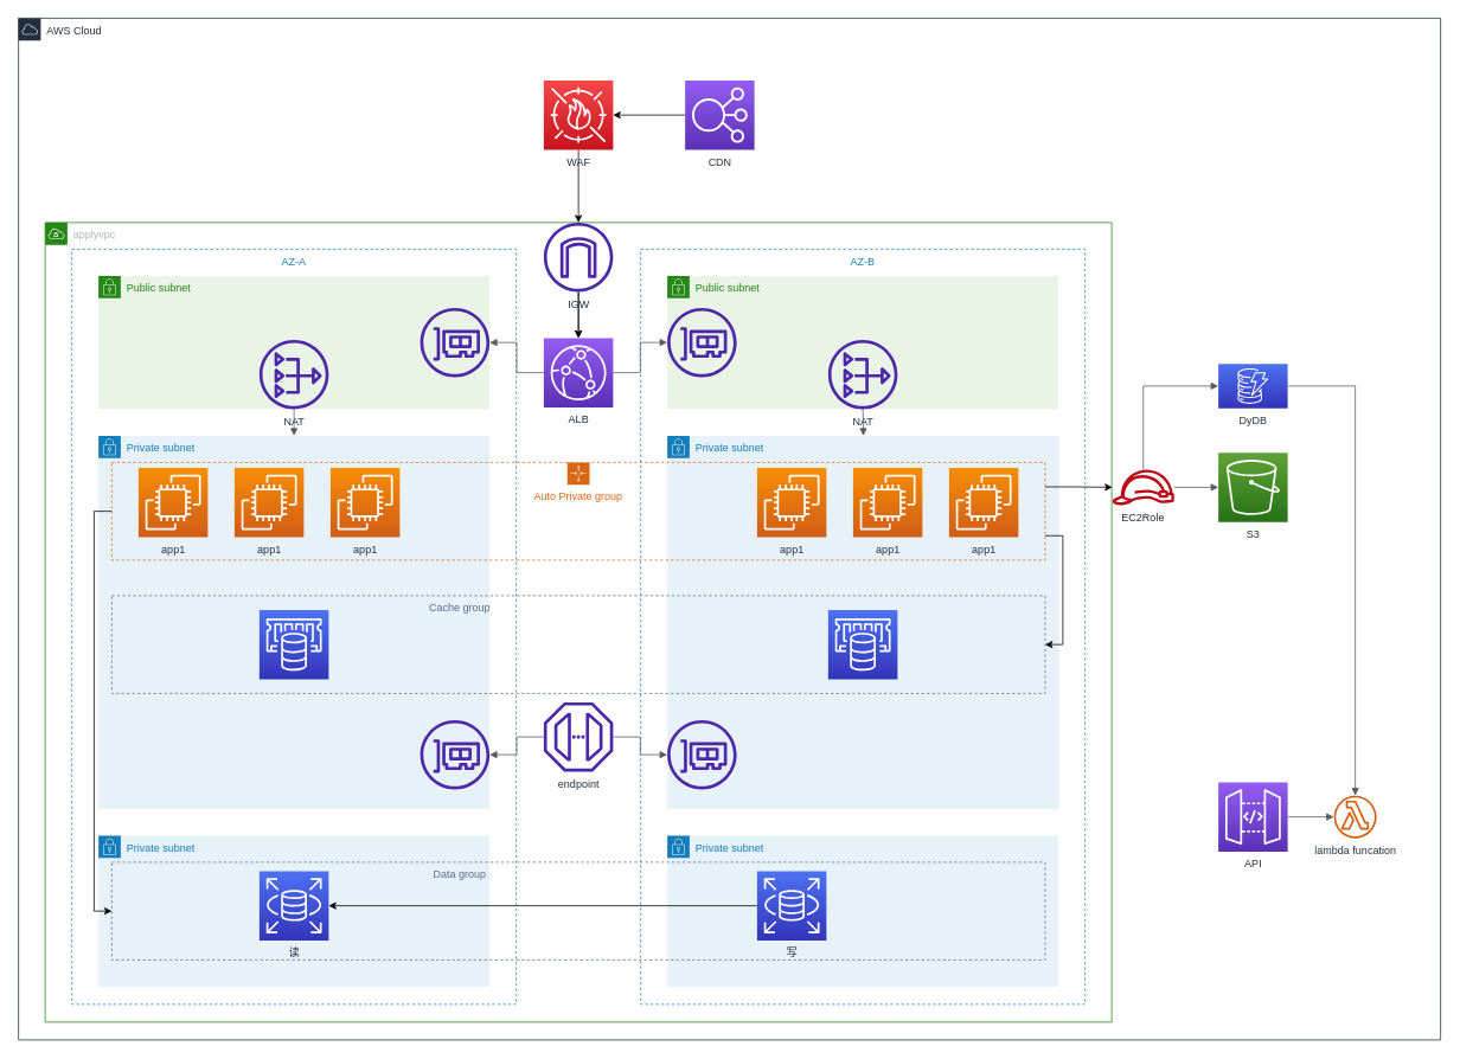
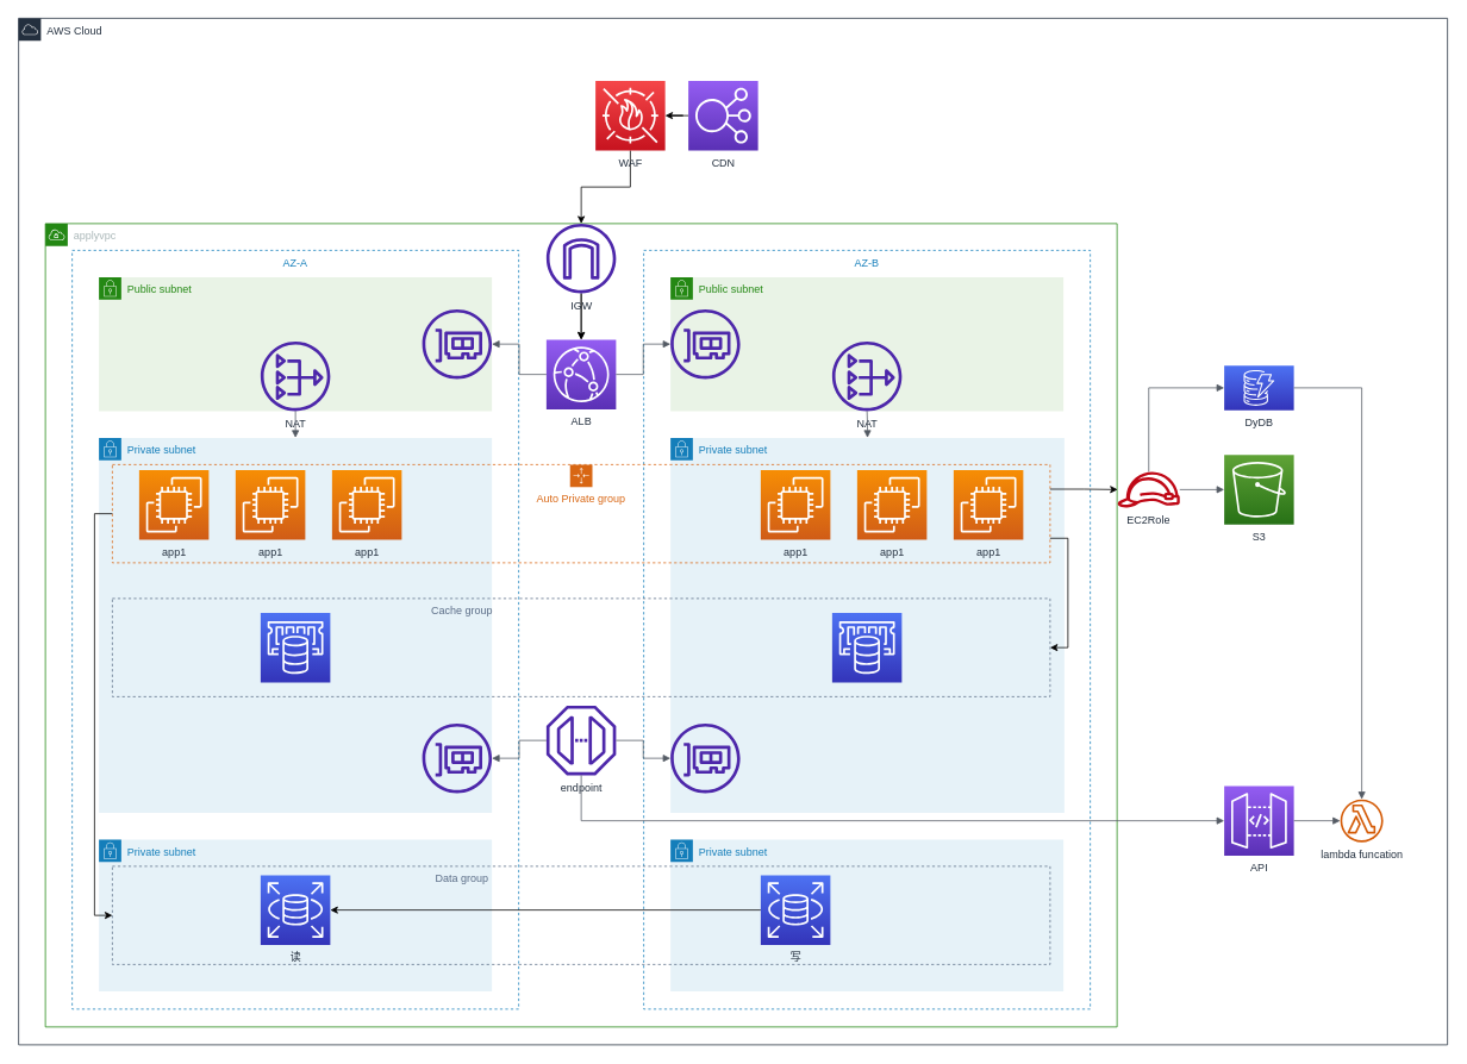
- <mxCell id="46" value="WAF" style="sketch=0;points=[[0,0,0],[0.25,0,0],[0.5,0,0],[0.75,0,0],[1,0,0],[0,1,0],[0.25,1,0],[0.5,1,0],[0.75,1,0],[1,1,0],[0,0.25,0],[0,0.5,0],[0,0.75,0],[1,0.25,0],[1,0.5,0],[1,0.75,0]];outlineConnect=0;fontColor=#232F3E;gradientColor=#F54749;gradientDirection=north;fillColor=#C7131F;strokeColor=#ffffff;dashed=0;verticalLabelPosition=bottom;verticalAlign=top;align=center;html=1;fontSize=12;fontStyle=0;aspect=fixed;shape=mxgraph.aws4.resourceIcon;resIcon=mxgraph.aws4.waf;" parent="2" vertex="1"><mxGeometry x="591" y="70" width="78" height="78" as="geometry" /></mxCell>
+ <mxCell id="46" value="WAF" style="sketch=0;points=[[0,0,0],[0.25,0,0],[0.5,0,0],[0.75,0,0],[1,0,0],[0,1,0],[0.25,1,0],[0.5,1,0],[0.75,1,0],[1,1,0],[0,0.25,0],[0,0.5,0],[0,0.75,0],[1,0.25,0],[1,0.5,0],[1,0.75,0]];outlineConnect=0;fontColor=#232F3E;gradientColor=#F54749;gradientDirection=north;fillColor=#C7131F;strokeColor=#ffffff;dashed=0;verticalLabelPosition=bottom;verticalAlign=top;align=center;html=1;fontSize=12;fontStyle=0;aspect=fixed;shape=mxgraph.aws4.resourceIcon;resIcon=mxgraph.aws4.waf;" parent="2" vertex="1"><mxGeometry x="646" y="70" width="78" height="78" as="geometry" /></mxCell>
+ <mxCell id="56" value="" style="edgeStyle=orthogonalEdgeStyle;html=1;endArrow=none;elbow=vertical;startArrow=block;startFill=1;strokeColor=#545B64;rounded=0;" parent="2" source="55" target="41" edge="1"><mxGeometry width="100" relative="1" as="geometry"><mxPoint x="850" y="800" as="sourcePoint" /><mxPoint x="950" y="800" as="targetPoint" /><Array as="points" /></mxGeometry></mxCell>
